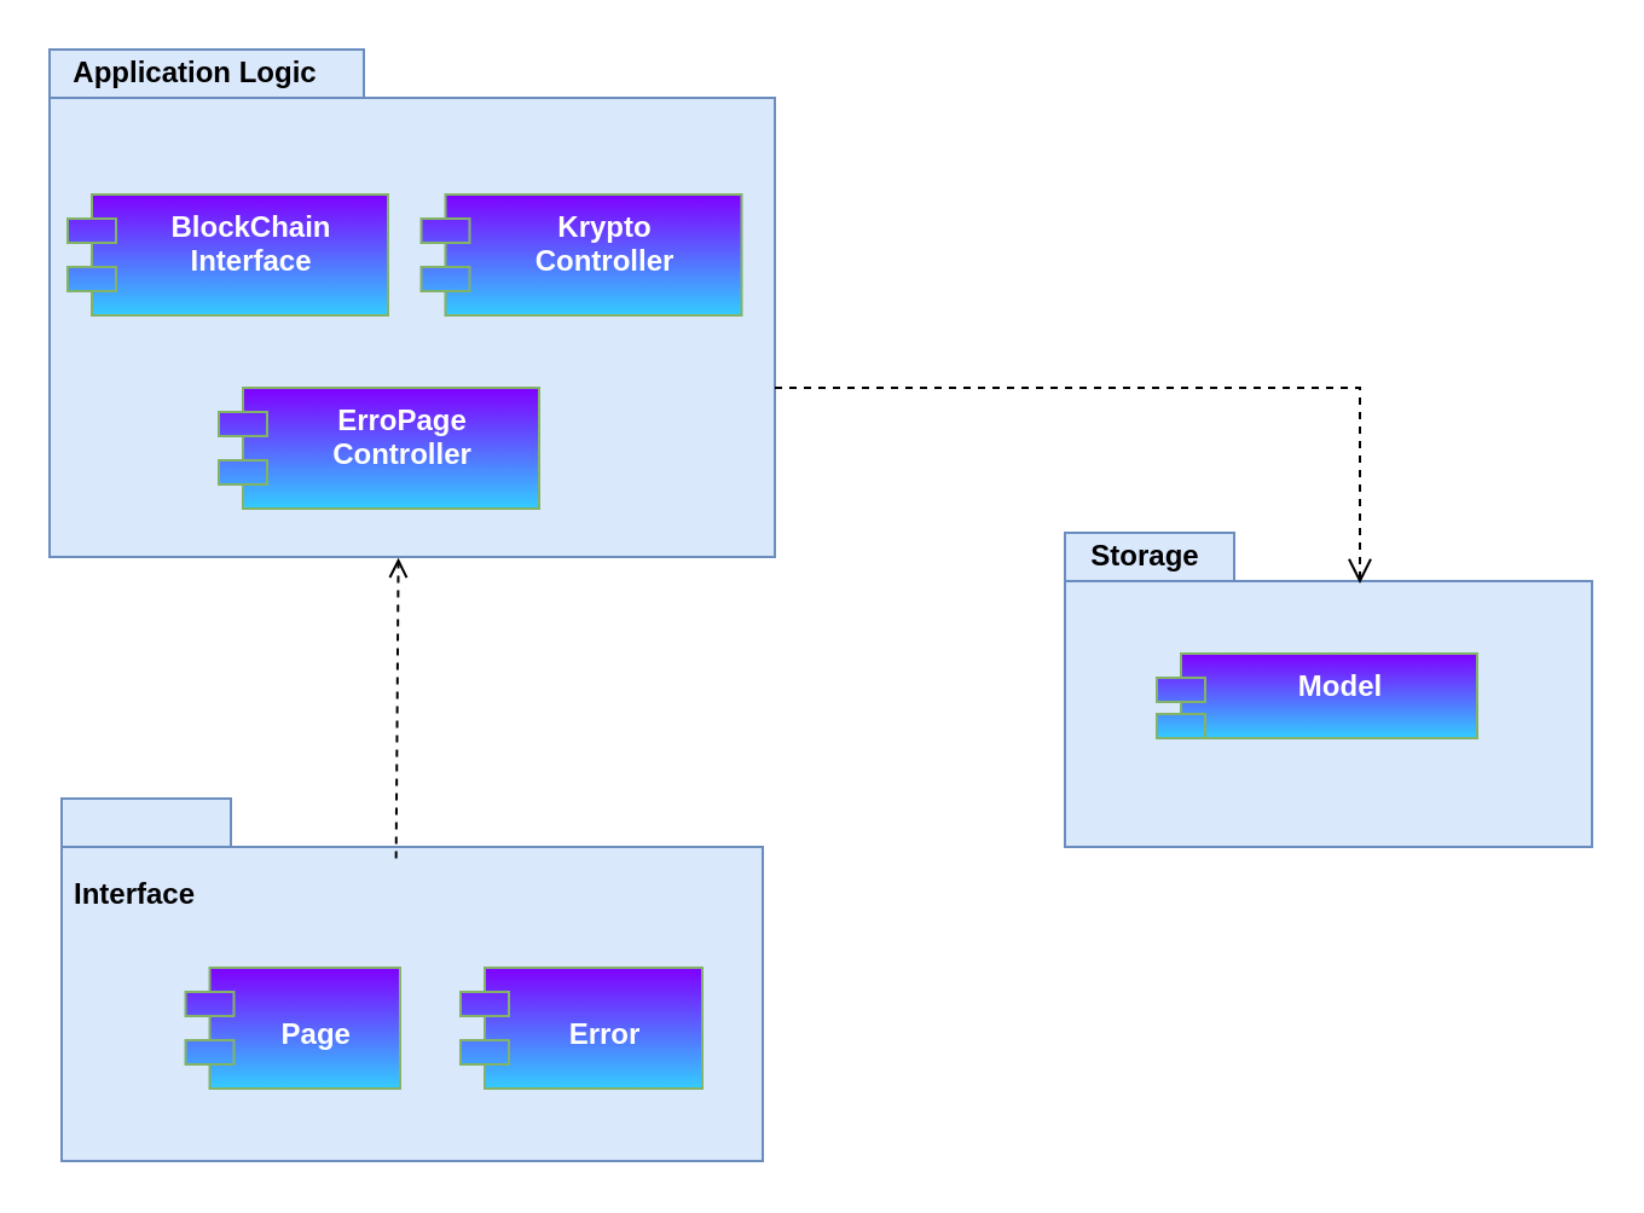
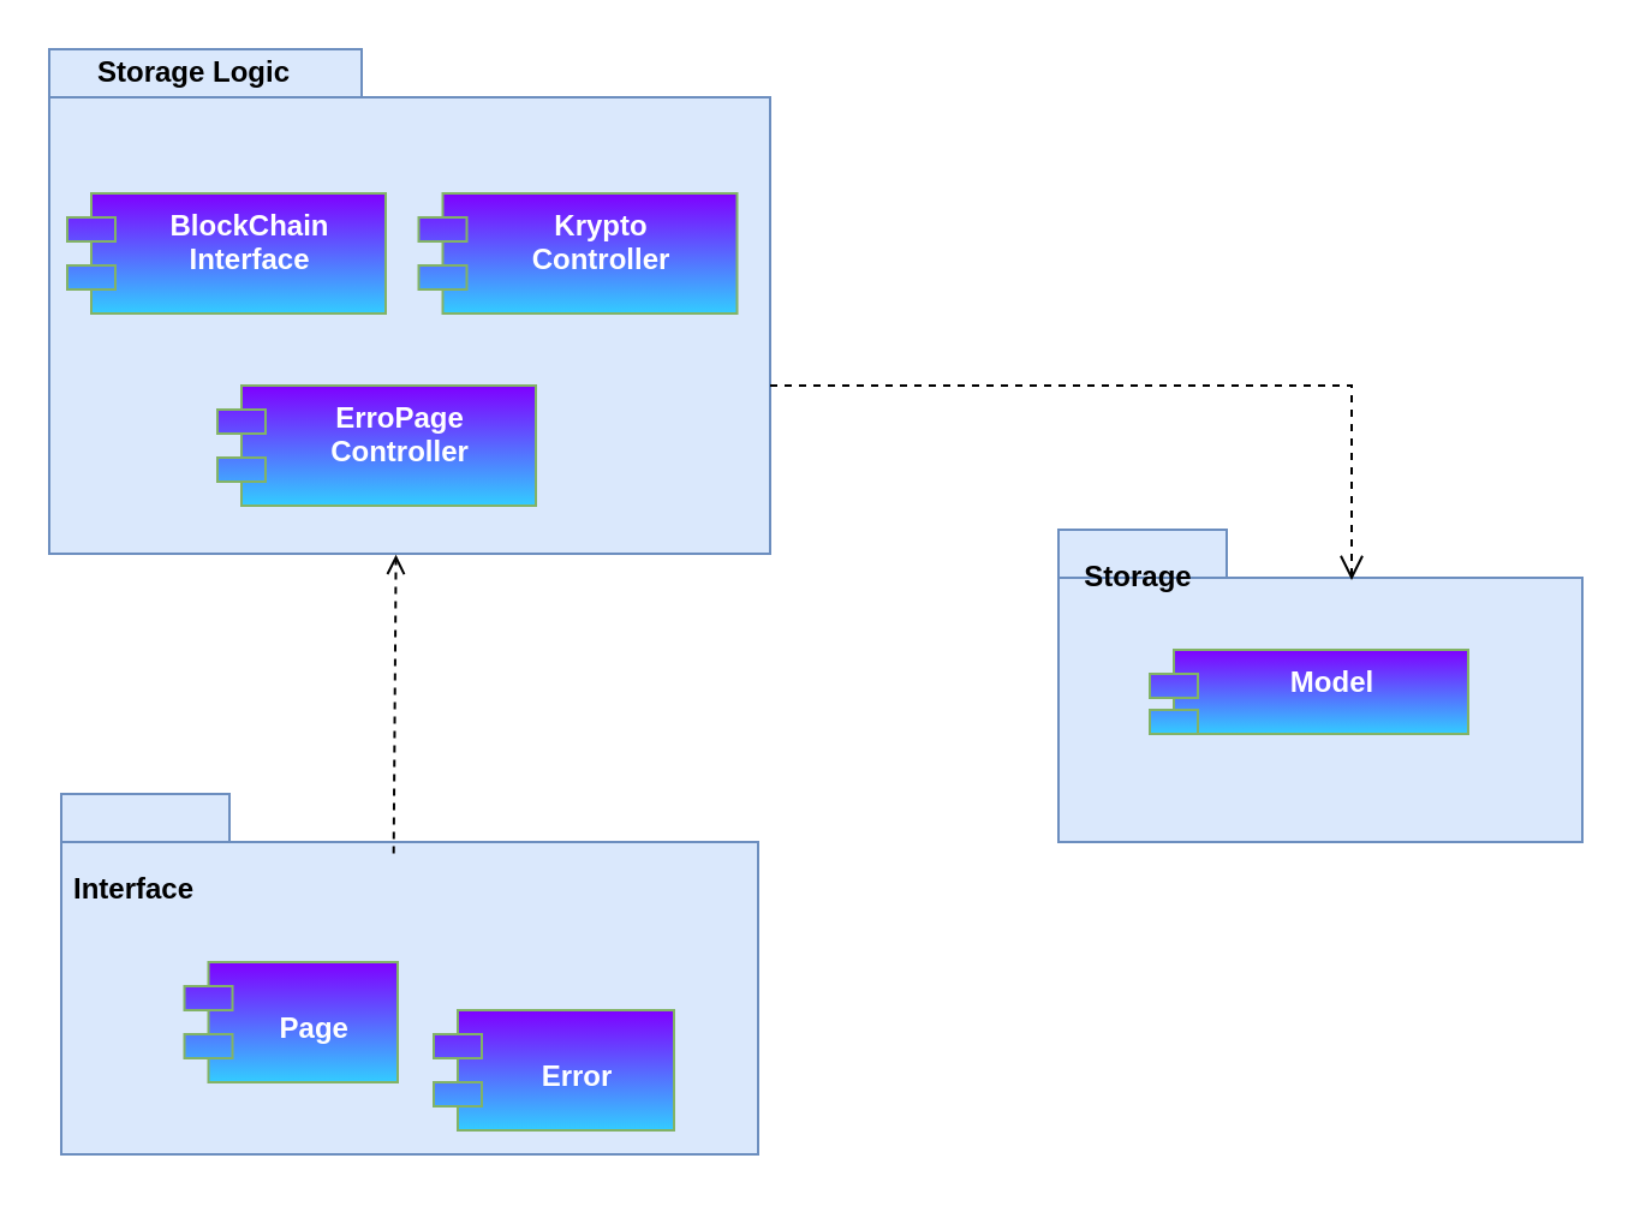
- <mxCell id="9" value="&lt;b&gt;&lt;font style=&quot;font-size: 12px&quot;&gt;Application Logic&lt;/font&gt;&lt;/b&gt;" style="text;html=1;align=center;verticalAlign=middle;resizable=0;points=[];autosize=1;strokeColor=none;fillColor=none;" parent="1" vertex="1"><mxGeometry x="20" y="20" width="120" height="20" as="geometry" /></mxCell>
+ <mxCell id="9" value="&lt;b&gt;&lt;font style=&quot;font-size: 12px&quot;&gt;Storage Logic&lt;/font&gt;&lt;/b&gt;" style="text;html=1;align=center;verticalAlign=middle;resizable=0;points=[];autosize=1;strokeColor=none;fillColor=none;" parent="1" vertex="1"><mxGeometry x="20" y="20" width="120" height="20" as="geometry" /></mxCell>
- <mxCell id="4" value="&lt;b&gt;Storage&lt;/b&gt;" style="text;html=1;align=center;verticalAlign=middle;resizable=0;points=[];autosize=1;strokeColor=none;fillColor=none;" parent="1" vertex="1"><mxGeometry x="443" y="220" width="60" height="20" as="geometry" /></mxCell>
+ <mxCell id="4" value="&lt;b&gt;Storage&lt;/b&gt;" style="text;html=1;align=center;verticalAlign=middle;resizable=0;points=[];autosize=1;strokeColor=none;fillColor=none;" parent="1" vertex="1"><mxGeometry x="443" y="230" width="60" height="20" as="geometry" /></mxCell>
- <mxCell id="14" value="&#10;Error" style="shape=module;align=left;spacingLeft=20;align=center;verticalAlign=top;fillColor=#7F00FF;strokeColor=#82b366;gradientColor=#33CCFF;fontColor=#FFFFFF;fontStyle=1" vertex="1" parent="1"><mxGeometry x="190" y="400" width="100" height="50" as="geometry" /></mxCell>
+ <mxCell id="14" value="&#10;Error" style="shape=module;align=left;spacingLeft=20;align=center;verticalAlign=top;fillColor=#7F00FF;strokeColor=#82b366;gradientColor=#33CCFF;fontColor=#FFFFFF;fontStyle=1" vertex="1" parent="1"><mxGeometry x="180" y="420" width="100" height="50" as="geometry" /></mxCell>
